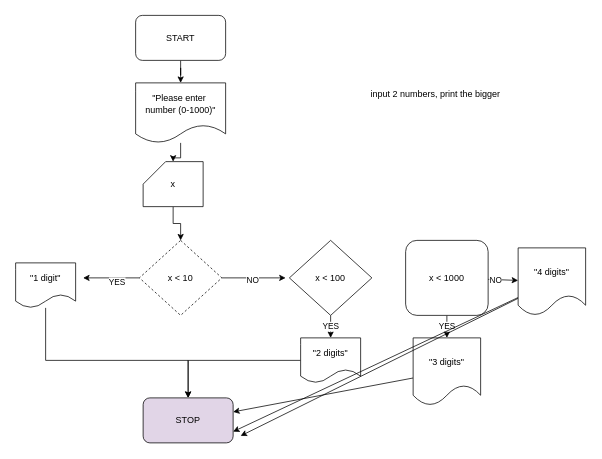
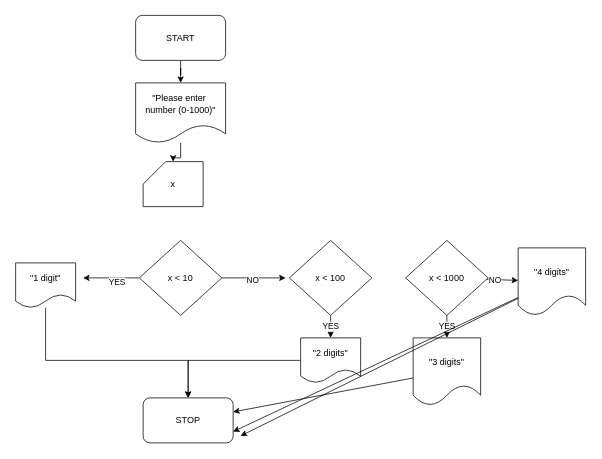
- <mxCell id="2" value="input 2 numbers, print the bigger" style="text;html=1;strokeColor=none;fillColor=none;align=center;verticalAlign=middle;whiteSpace=wrap;rounded=0;" parent="1" vertex="1"><mxGeometry x="415" y="60" width="330" height="130" as="geometry" /></mxCell>
- <mxCell id="8" value="" style="edgeStyle=orthogonalEdgeStyle;rounded=0;orthogonalLoop=1;jettySize=auto;html=1;" parent="1" source="9" target="14" edge="1"><mxGeometry relative="1" as="geometry" /></mxCell>
- <mxCell id="14" value="x &amp;lt; 10" style="rhombus;whiteSpace=wrap;html=1;dashed=1;" parent="1" vertex="1"><mxGeometry x="185" y="320" width="110" height="100" as="geometry" /></mxCell>
+ <mxCell id="14" value="x &amp;lt; 10" style="rhombus;whiteSpace=wrap;html=1;" parent="1" vertex="1"><mxGeometry x="185" y="320" width="110" height="100" as="geometry" /></mxCell>
- <mxCell id="24" value="x &amp;lt; 1000" style="whiteSpace=wrap;html=1;rounded=1;" vertex="1" parent="1"><mxGeometry x="540" y="320" width="110" height="100" as="geometry" /></mxCell>
+ <mxCell id="24" value="x &amp;lt; 1000" style="rhombus;whiteSpace=wrap;html=1;" vertex="1" parent="1"><mxGeometry x="540" y="320" width="110" height="100" as="geometry" /></mxCell>
- <mxCell id="5" value="STOP" style="rounded=1;whiteSpace=wrap;html=1;fillColor=#e1d5e7;" parent="1" vertex="1"><mxGeometry x="190" y="530" width="120" height="60" as="geometry" /></mxCell>
+ <mxCell id="5" value="STOP" style="rounded=1;whiteSpace=wrap;html=1;" parent="1" vertex="1"><mxGeometry x="190" y="530" width="120" height="60" as="geometry" /></mxCell>
